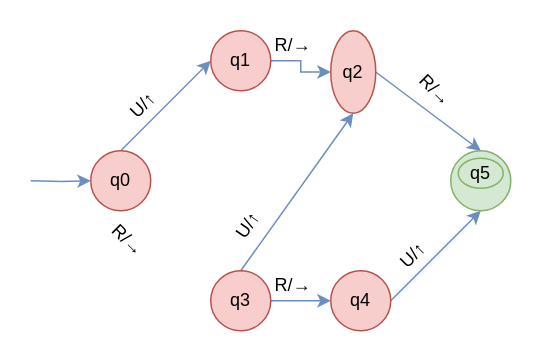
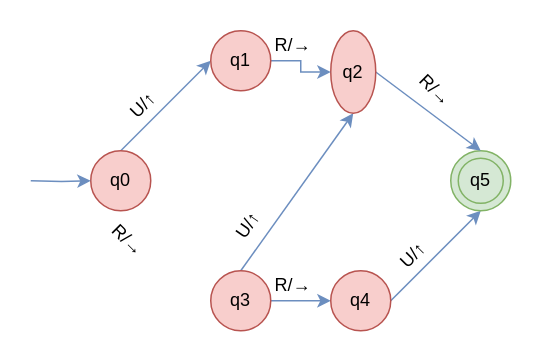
- <mxCell id="13" value="&lt;span&gt;q5&lt;/span&gt;" style="ellipse;whiteSpace=wrap;html=1;aspect=fixed;fillColor=#d5e8d4;strokeColor=#82b366;" vertex="1" parent="1"><mxGeometry x="305" y="105" width="30" height="20" as="geometry" /></mxCell>
+ <mxCell id="13" value="&lt;span&gt;q5&lt;/span&gt;" style="ellipse;whiteSpace=wrap;html=1;aspect=fixed;fillColor=#d5e8d4;strokeColor=#82b366;" vertex="1" parent="1"><mxGeometry x="305" y="105" width="30" height="30" as="geometry" /></mxCell>
